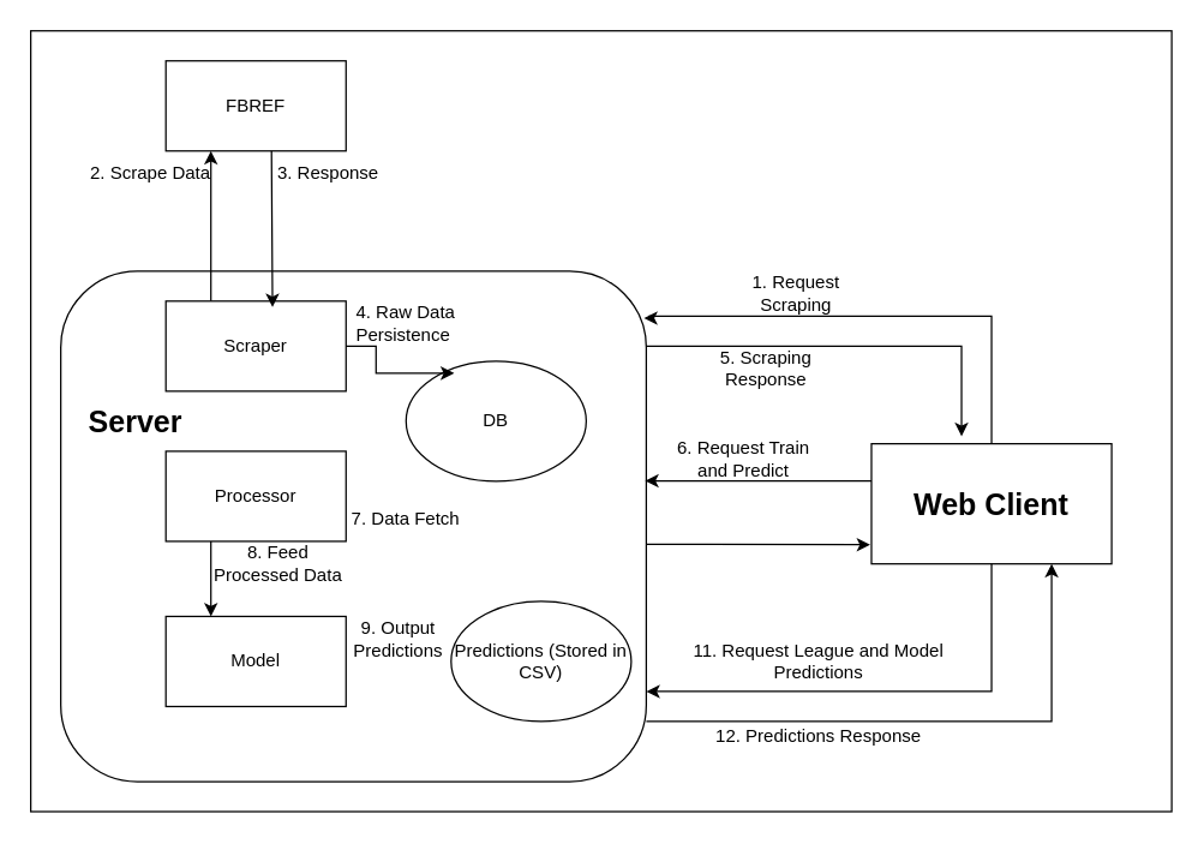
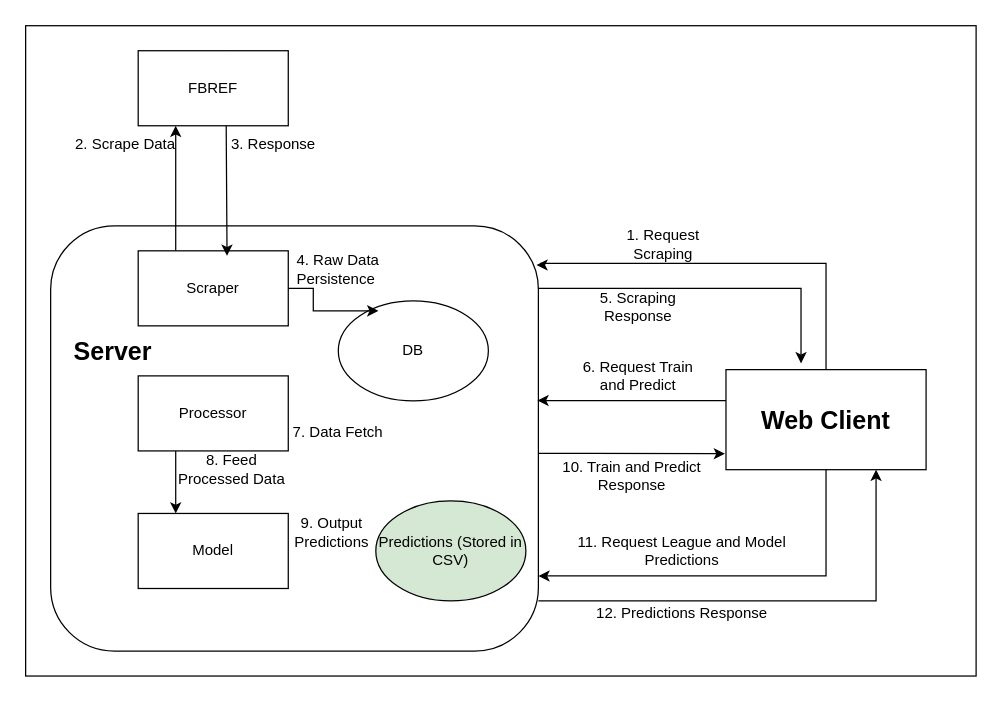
- <mxCell id="28" value="6. Request Train and Predict" style="text;html=1;align=center;verticalAlign=middle;whiteSpace=wrap;rounded=0;" vertex="1" parent="1"><mxGeometry x="445" y="290" width="100" height="30" as="geometry" /></mxCell>
+ <mxCell id="28" value="6. Request Train and Predict" style="text;html=1;align=center;verticalAlign=middle;whiteSpace=wrap;rounded=0;" vertex="1" parent="1"><mxGeometry x="460" y="285" width="100" height="30" as="geometry" /></mxCell>
+ <mxCell id="30" value="10. Train and Predict Response" style="text;html=1;align=center;verticalAlign=middle;whiteSpace=wrap;rounded=0;" vertex="1" parent="1"><mxGeometry x="445" y="360" width="120" height="40" as="geometry" /></mxCell>
- <mxCell id="19" value="Predictions (Stored in CSV)" style="ellipse;whiteSpace=wrap;html=1;" vertex="1" parent="1"><mxGeometry x="300" y="400" width="120" height="80" as="geometry" /></mxCell>
+ <mxCell id="19" value="Predictions (Stored in CSV)" style="ellipse;whiteSpace=wrap;html=1;fillColor=#d5e8d4;" vertex="1" parent="1"><mxGeometry x="300" y="400" width="120" height="80" as="geometry" /></mxCell>
